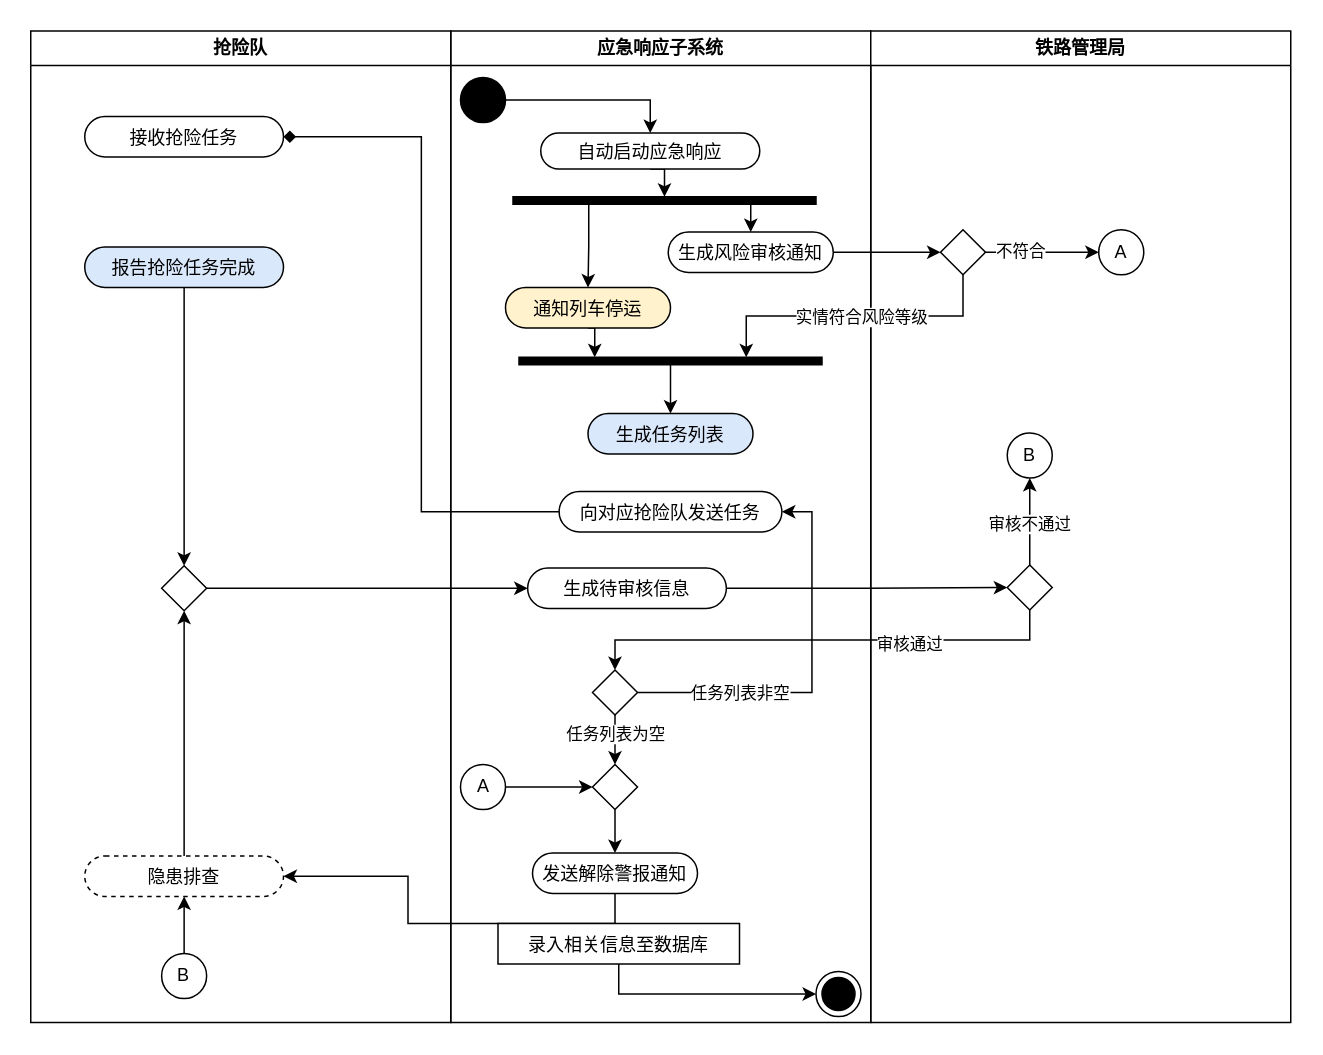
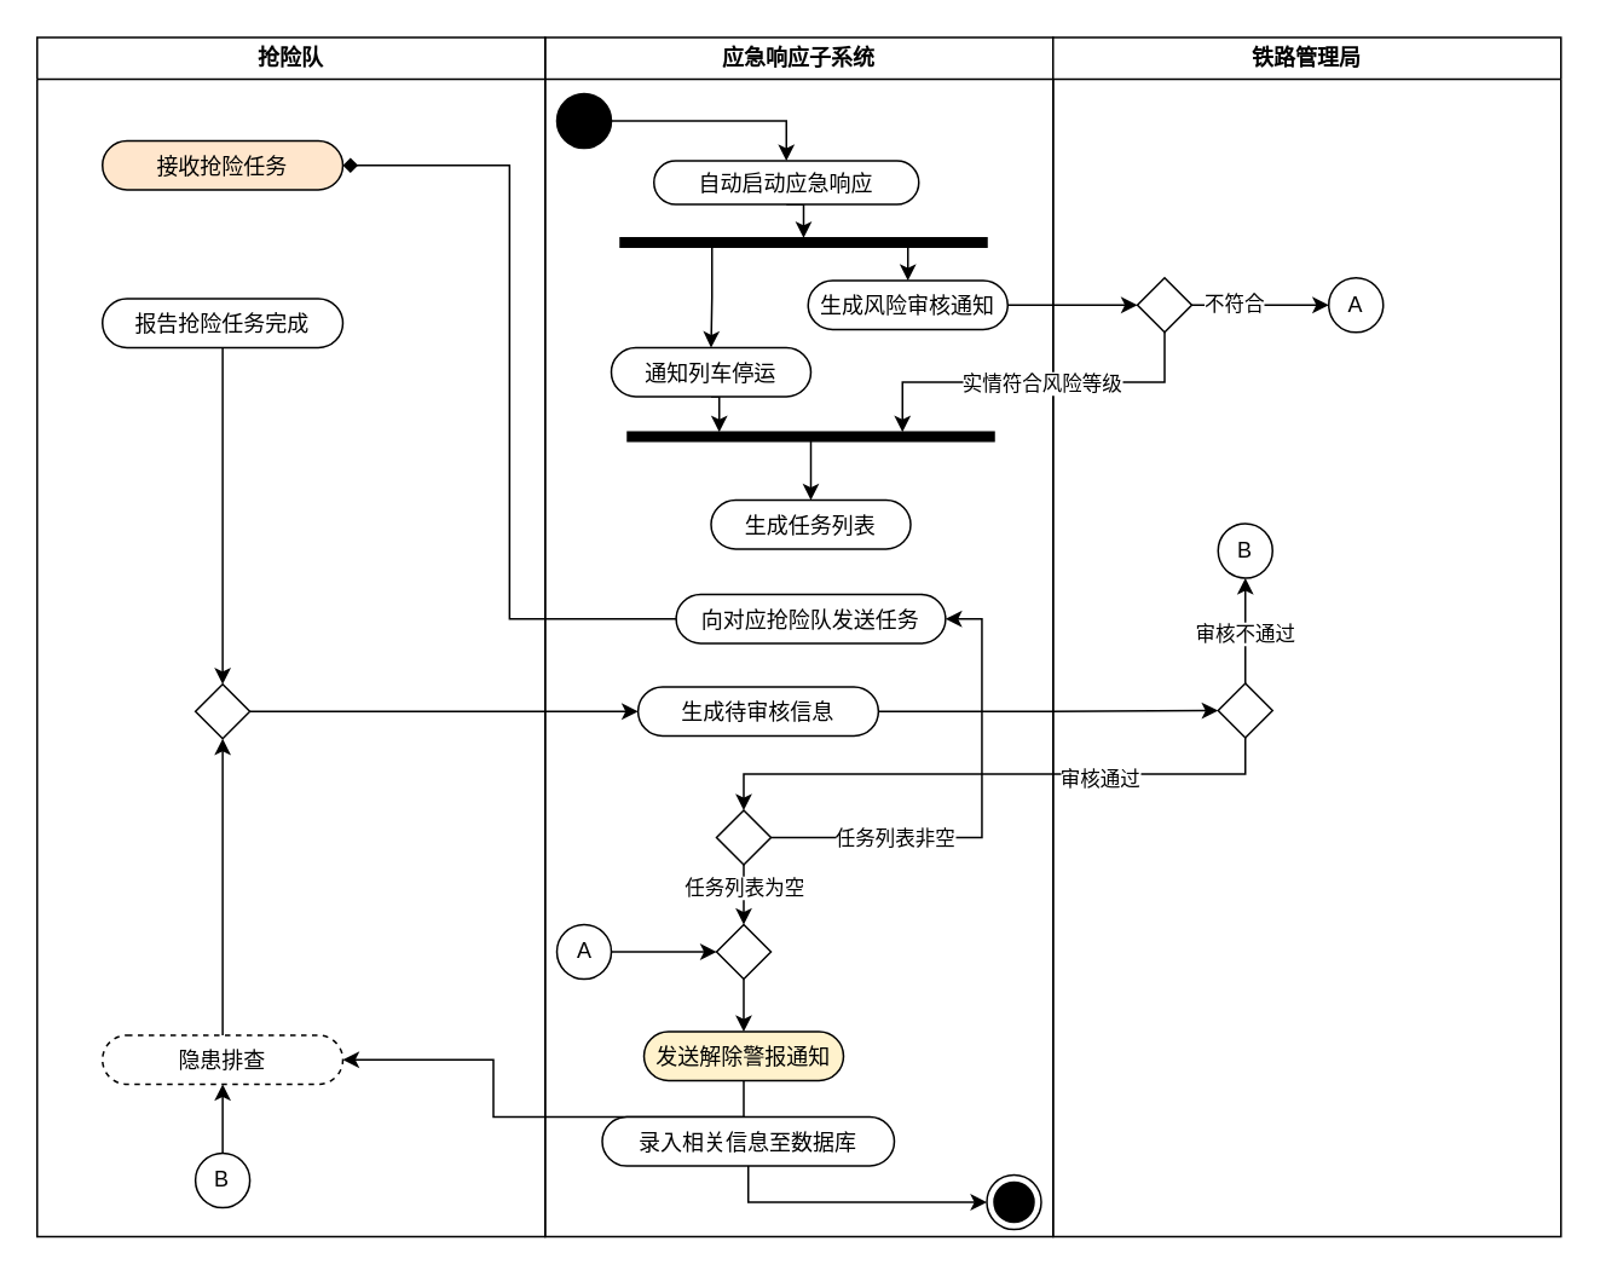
- <mxCell id="13" value="接收抢险任务" style="rounded=1;arcSize=50;" vertex="1" parent="12"><mxGeometry x="36" y="57" width="132.5" height="27" as="geometry" /></mxCell>
+ <mxCell id="13" value="接收抢险任务" style="rounded=1;arcSize=50;fillColor=#ffe6cc;" vertex="1" parent="12"><mxGeometry x="36" y="57" width="132.5" height="27" as="geometry" /></mxCell>
- <mxCell id="14" value="报告抢险任务完成" style="rounded=1;arcSize=50;fillColor=#dae8fc;" vertex="1" parent="12"><mxGeometry x="36" y="144" width="132.5" height="27" as="geometry" /></mxCell>
+ <mxCell id="14" value="报告抢险任务完成" style="rounded=1;arcSize=50;" vertex="1" parent="12"><mxGeometry x="36" y="144" width="132.5" height="27" as="geometry" /></mxCell>
- <mxCell id="24" value="通知列车停运" style="rounded=1;arcSize=50;fillColor=#fff2cc;" vertex="1" parent="2"><mxGeometry x="36.5" y="171" width="110" height="27" as="geometry" /></mxCell>
+ <mxCell id="24" value="通知列车停运" style="rounded=1;arcSize=50;" vertex="1" parent="2"><mxGeometry x="36.5" y="171" width="110" height="27" as="geometry" /></mxCell>
- <mxCell id="29" value="生成任务列表" style="rounded=1;arcSize=50;fillColor=#dae8fc;" vertex="1" parent="2"><mxGeometry x="91.5" y="255" width="110" height="27" as="geometry" /></mxCell>
+ <mxCell id="29" value="生成任务列表" style="rounded=1;arcSize=50;" vertex="1" parent="2"><mxGeometry x="91.5" y="255" width="110" height="27" as="geometry" /></mxCell>
- <mxCell id="9" value="发送解除警报通知" style="rounded=1;arcSize=50;" vertex="1" parent="2"><mxGeometry x="54.5" y="548" width="110" height="27" as="geometry" /></mxCell>
+ <mxCell id="9" value="发送解除警报通知" style="rounded=1;arcSize=50;fillColor=#fff2cc;" vertex="1" parent="2"><mxGeometry x="54.5" y="548" width="110" height="27" as="geometry" /></mxCell>
- <mxCell id="11" value="录入相关信息至数据库" style="arcSize=50;rounded=0;" vertex="1" parent="2"><mxGeometry x="31.5" y="595" width="161" height="27" as="geometry" /></mxCell>
+ <mxCell id="11" value="录入相关信息至数据库" style="rounded=1;arcSize=50;" vertex="1" parent="2"><mxGeometry x="31.5" y="595" width="161" height="27" as="geometry" /></mxCell>
